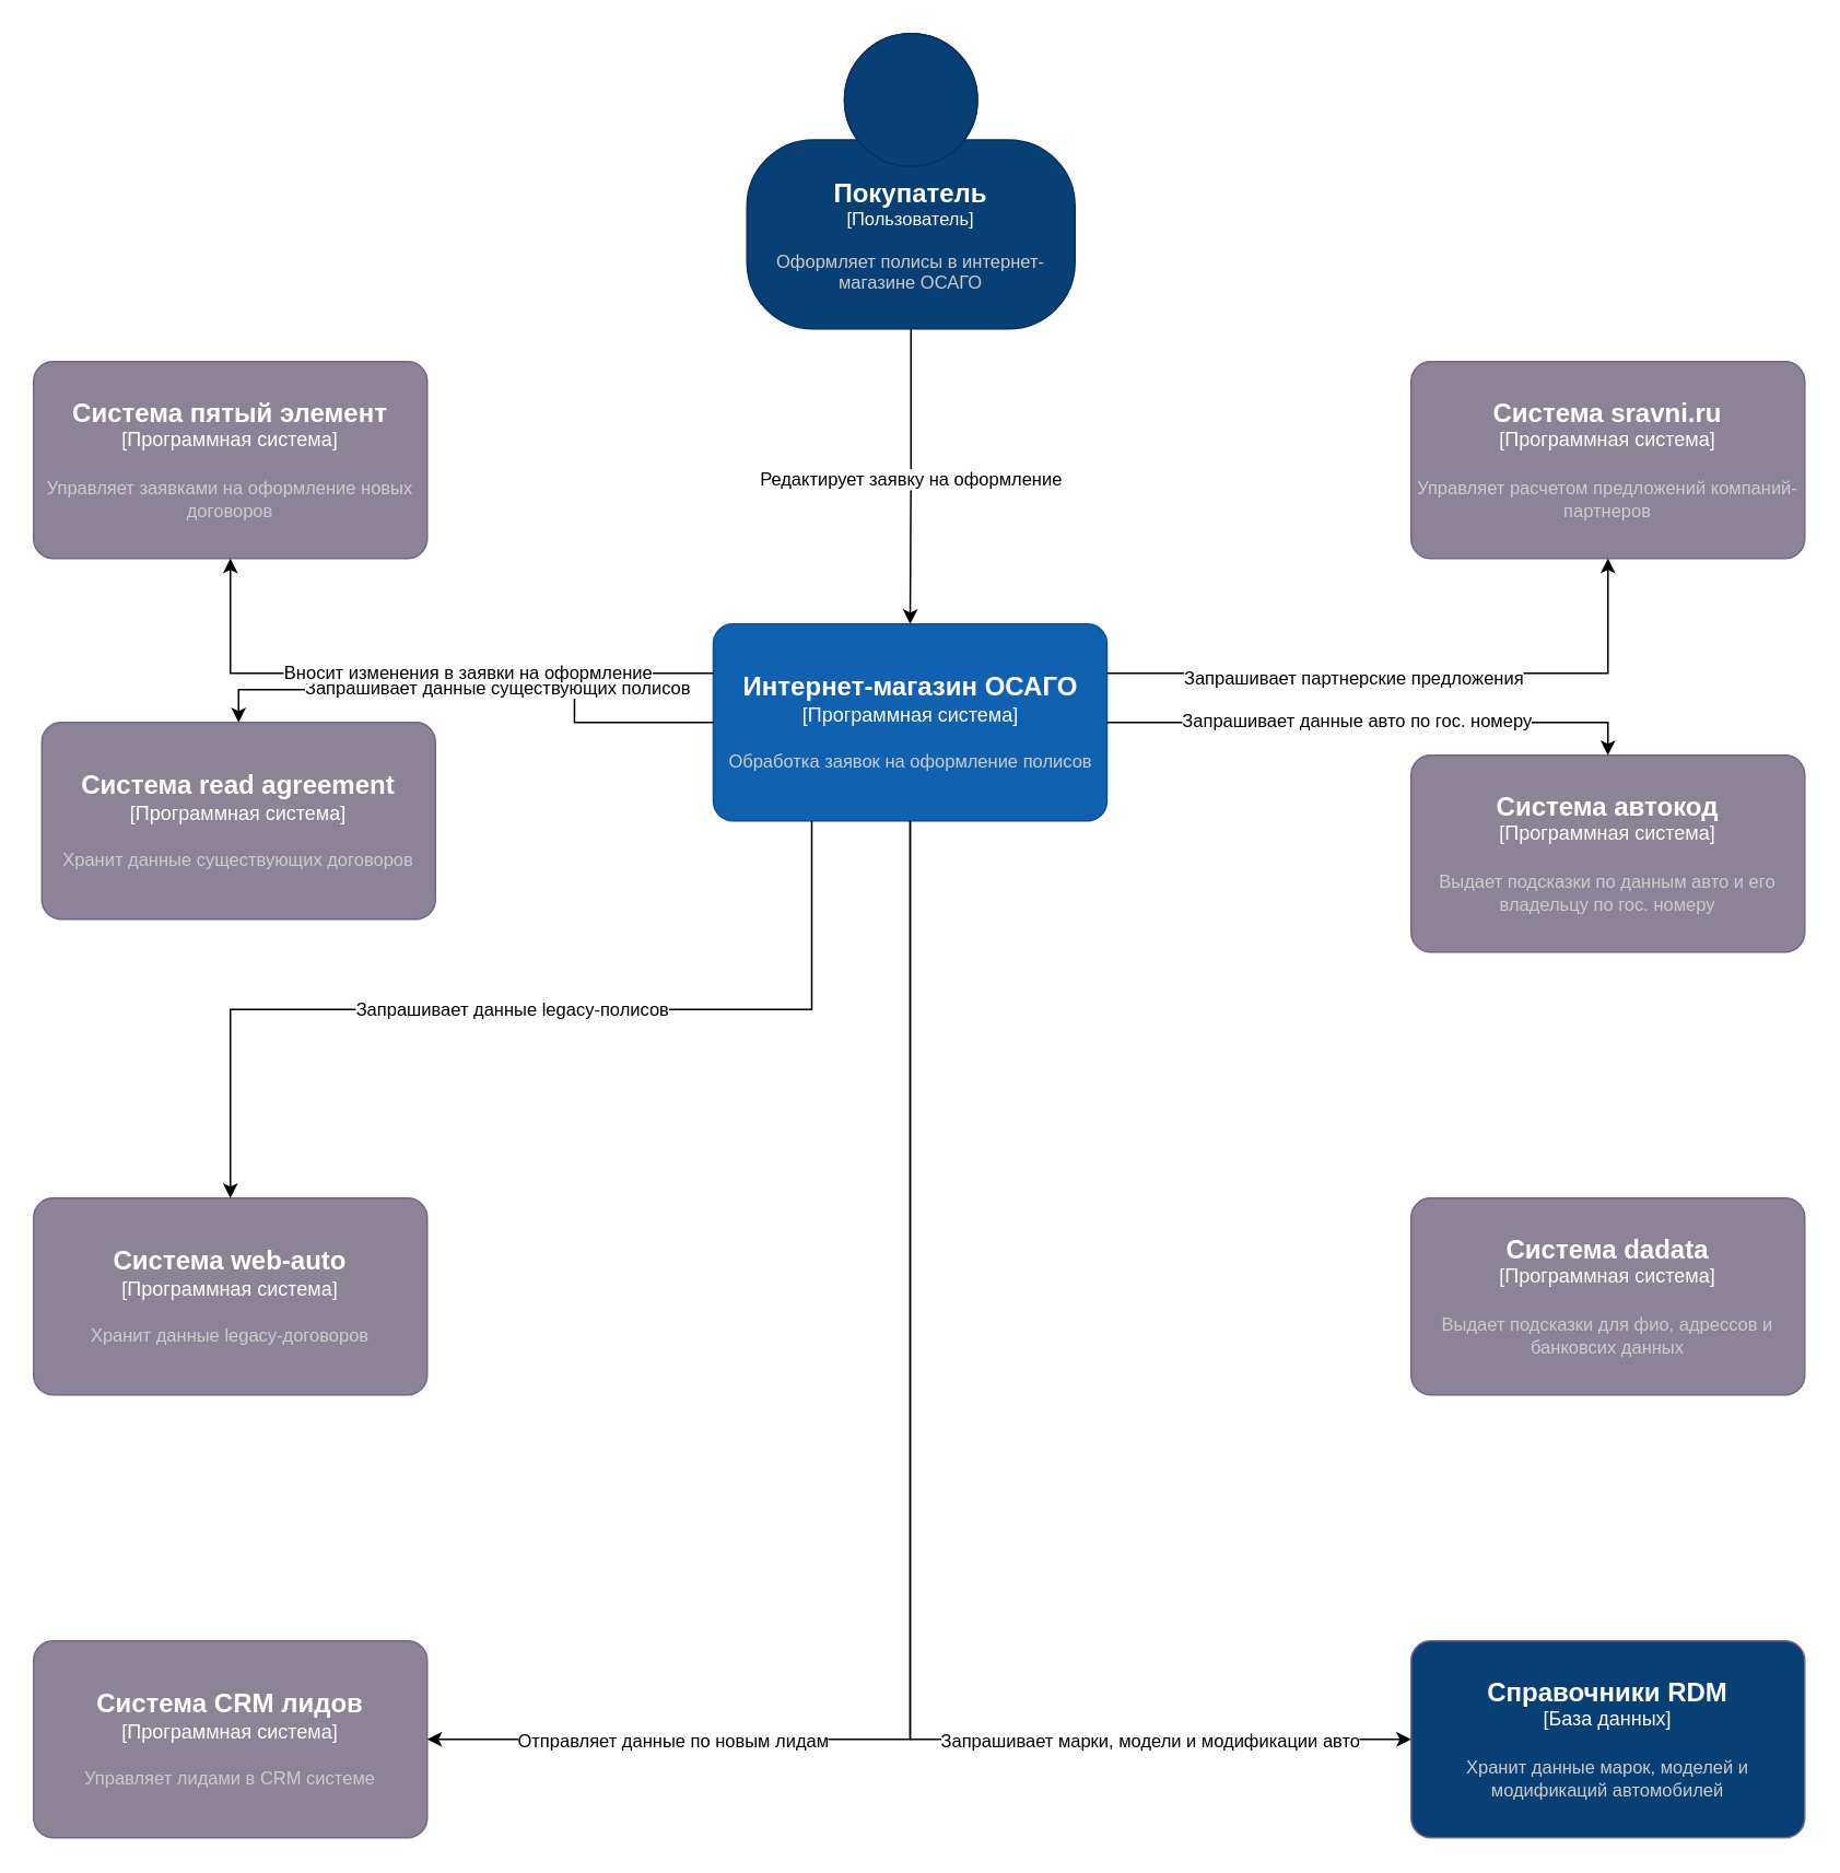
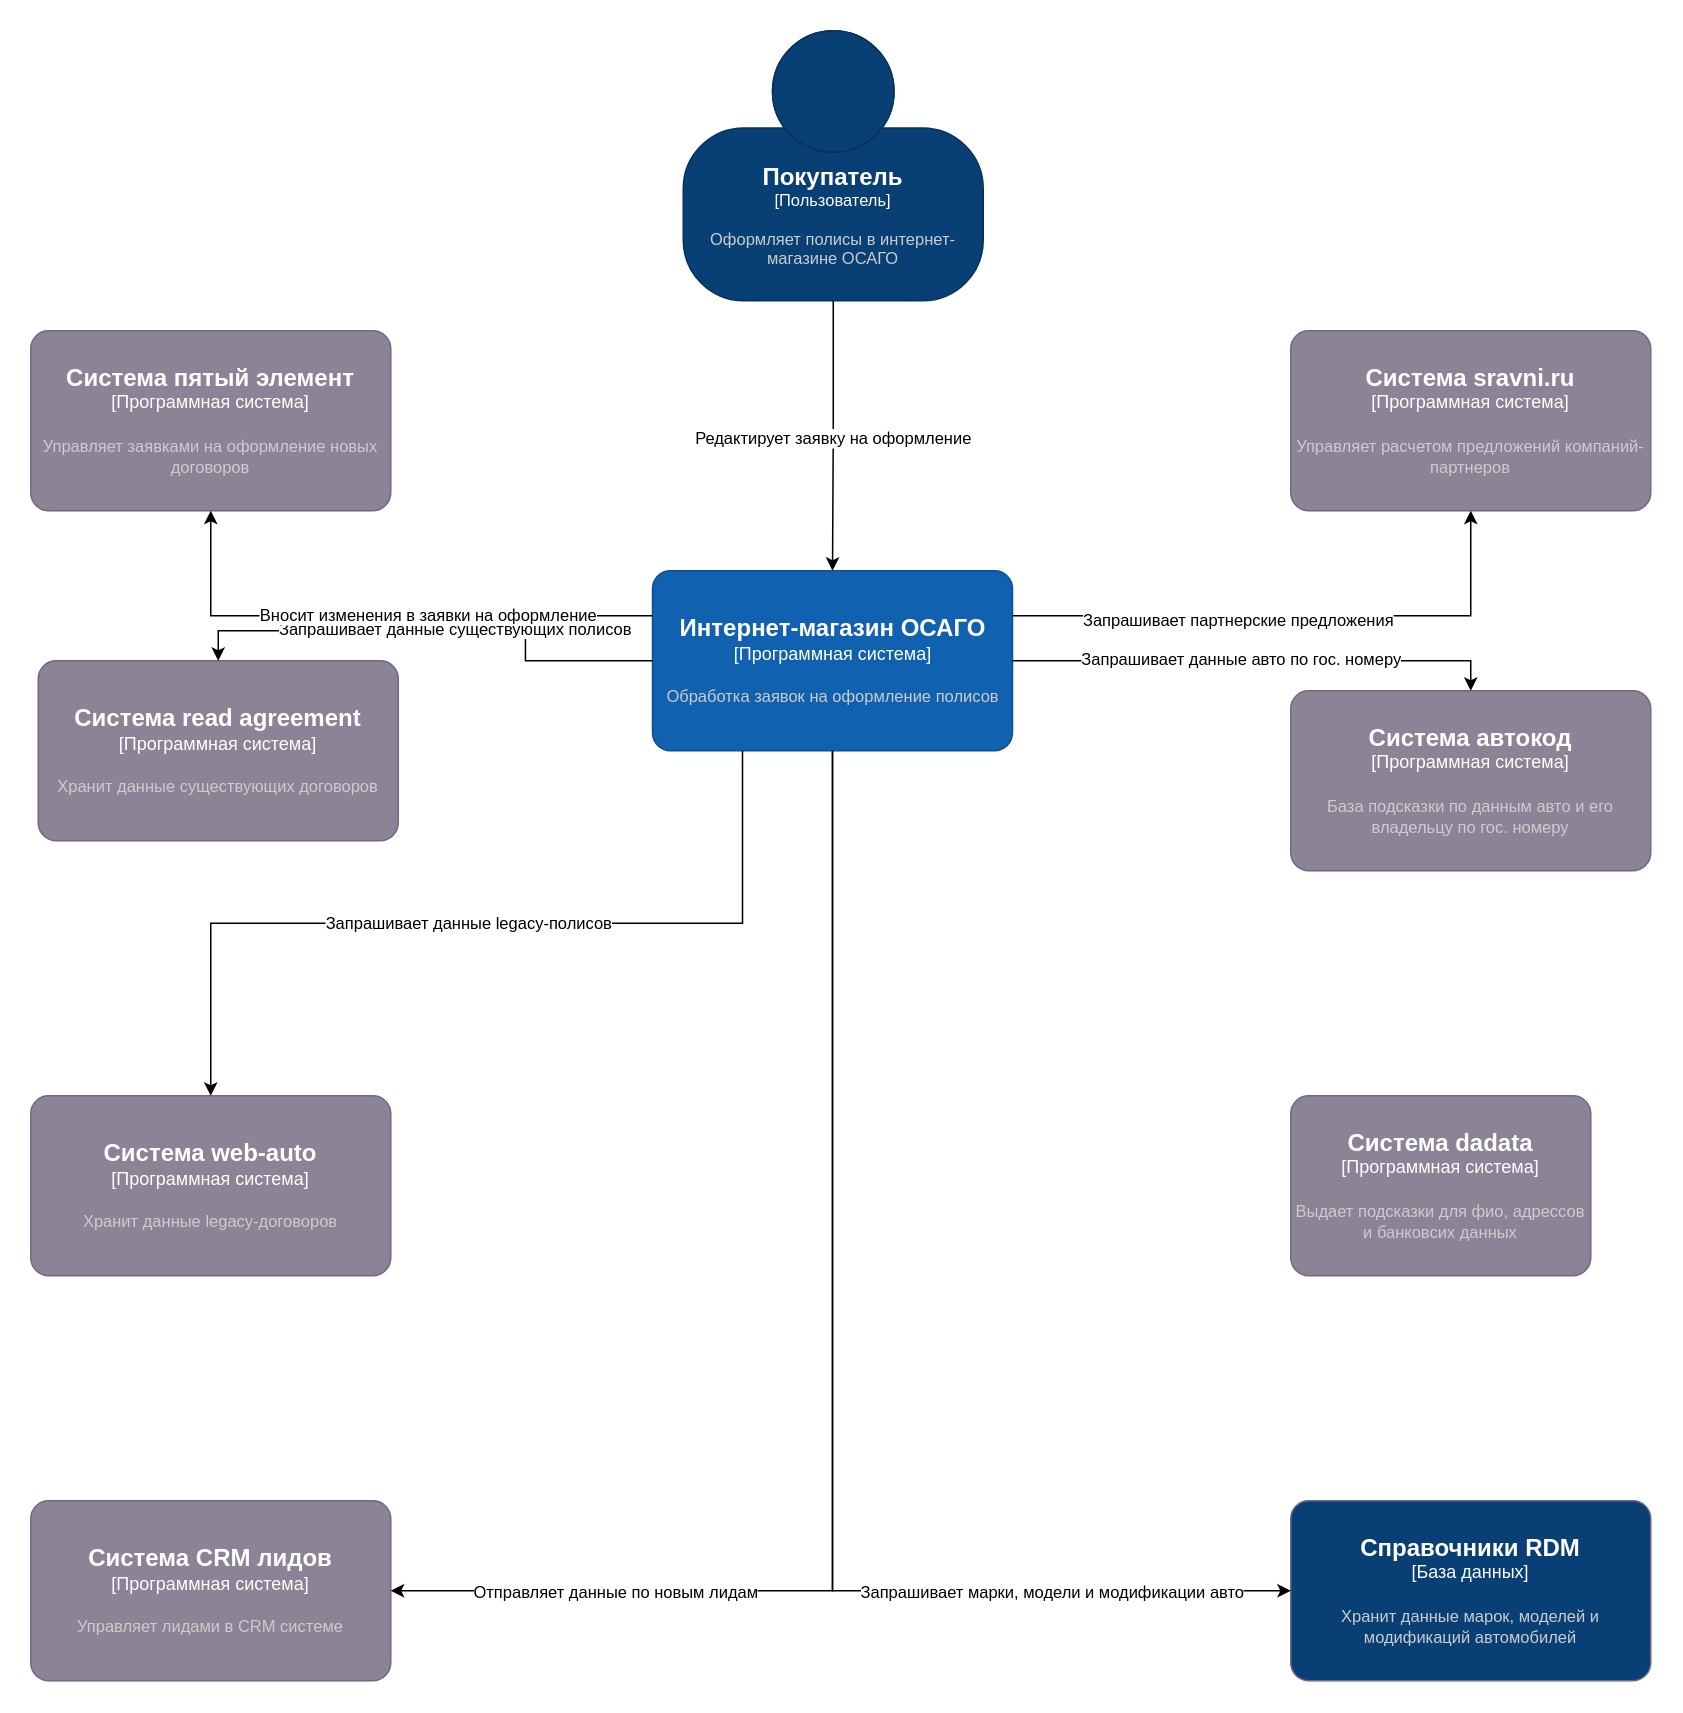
- <mxCell id="12" value="&lt;font style=&quot;font-size: 16px&quot;&gt;&lt;b&gt;Система автокод&lt;/b&gt;&lt;/font&gt;&lt;div&gt;[Программная система]&lt;/div&gt;&lt;br&gt;&lt;div&gt;&lt;font style=&quot;font-size: 11px&quot;&gt;&lt;font color=&quot;#cccccc&quot;&gt;Выдает подсказки по данным авто и его владельцу по гос. номеру&lt;/font&gt;&lt;/div&gt;" style="rounded=1;whiteSpace=wrap;html=1;labelBackgroundColor=none;fillColor=#8C8496;fontColor=#ffffff;align=center;arcSize=10;strokeColor=#736782;metaEdit=1;resizable=0;points=[[0.25,0,0],[0.5,0,0],[0.75,0,0],[1,0.25,0],[1,0.5,0],[1,0.75,0],[0.75,1,0],[0.5,1,0],[0.25,1,0],[0,0.75,0],[0,0.5,0],[0,0.25,0]];" parent="1" vertex="1"><mxGeometry x="860" y="460" width="240" height="120" as="geometry" /></mxCell>
+ <mxCell id="12" value="&lt;font style=&quot;font-size: 16px&quot;&gt;&lt;b&gt;Система автокод&lt;/b&gt;&lt;/font&gt;&lt;div&gt;[Программная система]&lt;/div&gt;&lt;br&gt;&lt;div&gt;&lt;font style=&quot;font-size: 11px&quot;&gt;&lt;font color=&quot;#cccccc&quot;&gt;База подсказки по данным авто и его владельцу по гос. номеру&lt;/font&gt;&lt;/div&gt;" style="rounded=1;whiteSpace=wrap;html=1;labelBackgroundColor=none;fillColor=#8C8496;fontColor=#ffffff;align=center;arcSize=10;strokeColor=#736782;metaEdit=1;resizable=0;points=[[0.25,0,0],[0.5,0,0],[0.75,0,0],[1,0.25,0],[1,0.5,0],[1,0.75,0],[0.75,1,0],[0.5,1,0],[0.25,1,0],[0,0.75,0],[0,0.5,0],[0,0.25,0]];" parent="1" vertex="1"><mxGeometry x="860" y="460" width="240" height="120" as="geometry" /></mxCell>
- <mxCell id="11" value="&lt;font style=&quot;font-size: 16px&quot;&gt;&lt;b&gt;Система dadata&lt;/b&gt;&lt;/font&gt;&lt;div&gt;[Программная система]&lt;/div&gt;&lt;br&gt;&lt;div&gt;&lt;font style=&quot;font-size: 11px&quot;&gt;&lt;font color=&quot;#cccccc&quot;&gt;Выдает подсказки для фио, адрессов и банковсих данных&lt;/font&gt;&lt;/div&gt;" style="rounded=1;whiteSpace=wrap;html=1;labelBackgroundColor=none;fillColor=#8C8496;fontColor=#ffffff;align=center;arcSize=10;strokeColor=#736782;metaEdit=1;resizable=0;points=[[0.25,0,0],[0.5,0,0],[0.75,0,0],[1,0.25,0],[1,0.5,0],[1,0.75,0],[0.75,1,0],[0.5,1,0],[0.25,1,0],[0,0.75,0],[0,0.5,0],[0,0.25,0]];" parent="1" vertex="1"><mxGeometry x="860" y="730" width="240" height="120" as="geometry" /></mxCell>
+ <mxCell id="11" value="&lt;font style=&quot;font-size: 16px&quot;&gt;&lt;b&gt;Система dadata&lt;/b&gt;&lt;/font&gt;&lt;div&gt;[Программная система]&lt;/div&gt;&lt;br&gt;&lt;div&gt;&lt;font style=&quot;font-size: 11px&quot;&gt;&lt;font color=&quot;#cccccc&quot;&gt;Выдает подсказки для фио, адрессов и банковсих данных&lt;/font&gt;&lt;/div&gt;" style="rounded=1;whiteSpace=wrap;html=1;labelBackgroundColor=none;fillColor=#8C8496;fontColor=#ffffff;align=center;arcSize=10;strokeColor=#736782;metaEdit=1;resizable=0;points=[[0.25,0,0],[0.5,0,0],[0.75,0,0],[1,0.25,0],[1,0.5,0],[1,0.75,0],[0.75,1,0],[0.5,1,0],[0.25,1,0],[0,0.75,0],[0,0.5,0],[0,0.25,0]];" parent="1" vertex="1"><mxGeometry x="860" y="730" width="200" height="120" as="geometry" /></mxCell>
